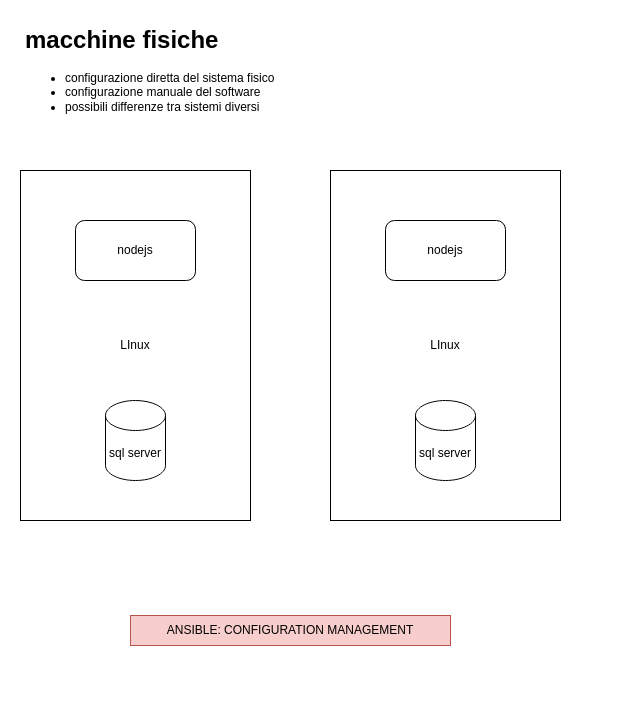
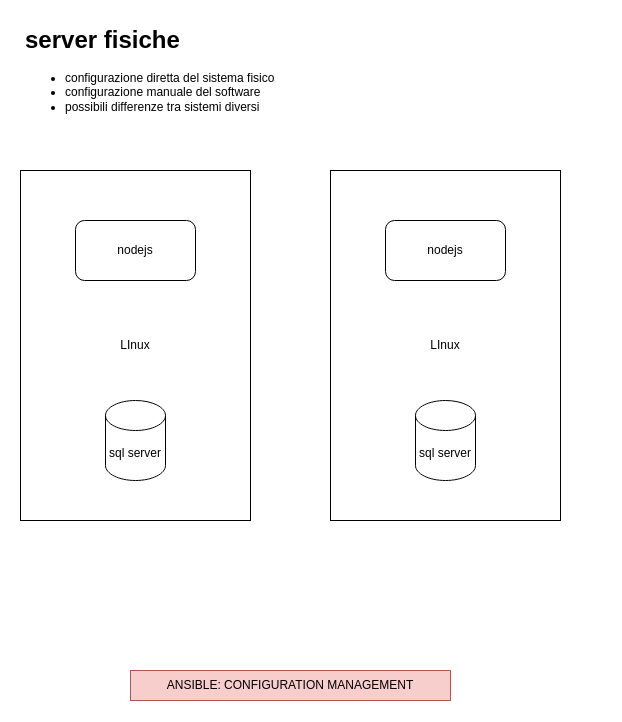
- <mxCell id="9" value="&lt;h1&gt;macchine fisiche&lt;br&gt;&lt;/h1&gt;&lt;p&gt;&lt;/p&gt;&lt;ul&gt;&lt;li&gt;configurazione diretta del sistema fisico&lt;/li&gt;&lt;li&gt;configurazione manuale del software&amp;nbsp;&lt;/li&gt;&lt;li&gt;possibili differenze tra sistemi diversi&amp;nbsp;&lt;/li&gt;&lt;/ul&gt;&lt;p&gt;&lt;/p&gt;" style="text;html=1;strokeColor=none;fillColor=none;spacing=5;spacingTop=-20;whiteSpace=wrap;overflow=hidden;rounded=0;" vertex="1" parent="1"><mxGeometry x="20" y="20" width="580" height="120" as="geometry" /></mxCell>
+ <mxCell id="9" value="&lt;h1&gt;server fisiche&lt;br&gt;&lt;/h1&gt;&lt;p&gt;&lt;/p&gt;&lt;ul&gt;&lt;li&gt;configurazione diretta del sistema fisico&lt;/li&gt;&lt;li&gt;configurazione manuale del software&amp;nbsp;&lt;/li&gt;&lt;li&gt;possibili differenze tra sistemi diversi&amp;nbsp;&lt;/li&gt;&lt;/ul&gt;&lt;p&gt;&lt;/p&gt;" style="text;html=1;strokeColor=none;fillColor=none;spacing=5;spacingTop=-20;whiteSpace=wrap;overflow=hidden;rounded=0;" vertex="1" parent="1"><mxGeometry x="20" y="20" width="580" height="120" as="geometry" /></mxCell>
- <mxCell id="8" value="ANSIBLE: CONFIGURATION MANAGEMENT" style="text;html=1;strokeColor=#b85450;fillColor=#f8cecc;align=center;verticalAlign=middle;whiteSpace=wrap;rounded=0;" vertex="1" parent="1"><mxGeometry x="130" y="615" width="320" height="30" as="geometry" /></mxCell>
+ <mxCell id="8" value="ANSIBLE: CONFIGURATION MANAGEMENT" style="text;html=1;strokeColor=#b85450;fillColor=#f8cecc;align=center;verticalAlign=middle;whiteSpace=wrap;rounded=0;" vertex="1" parent="1"><mxGeometry x="130" y="670" width="320" height="30" as="geometry" /></mxCell>
